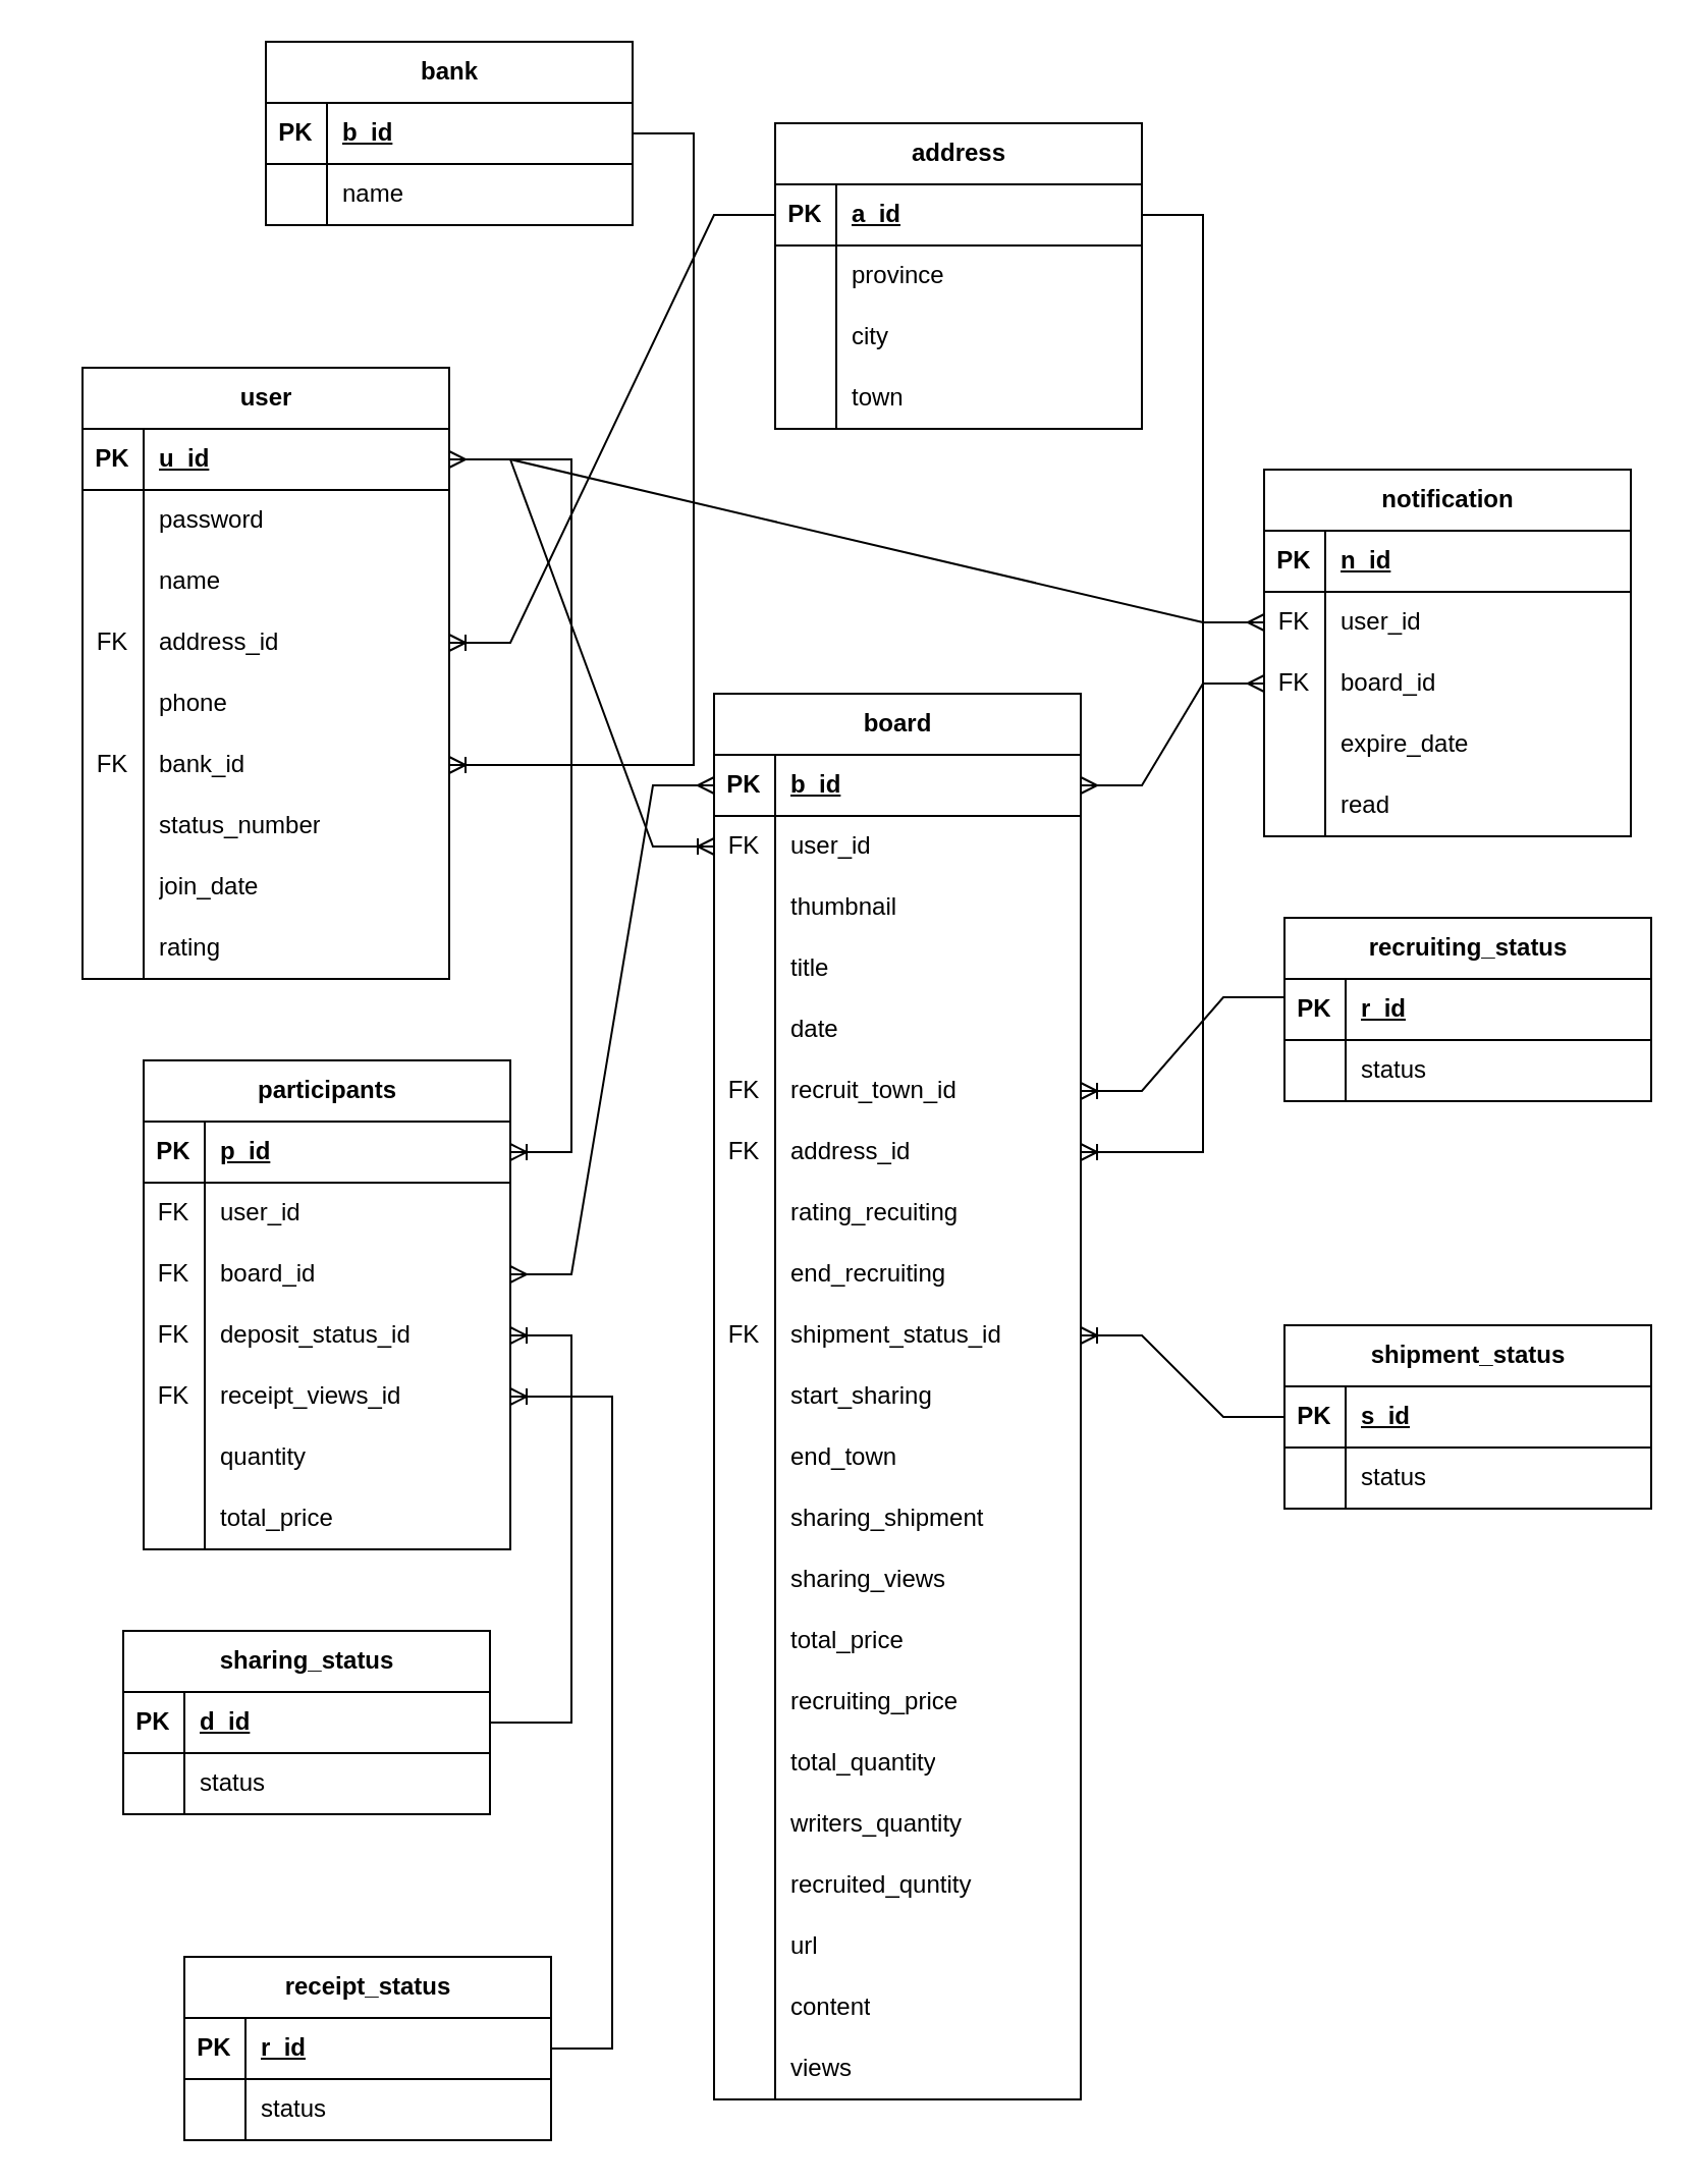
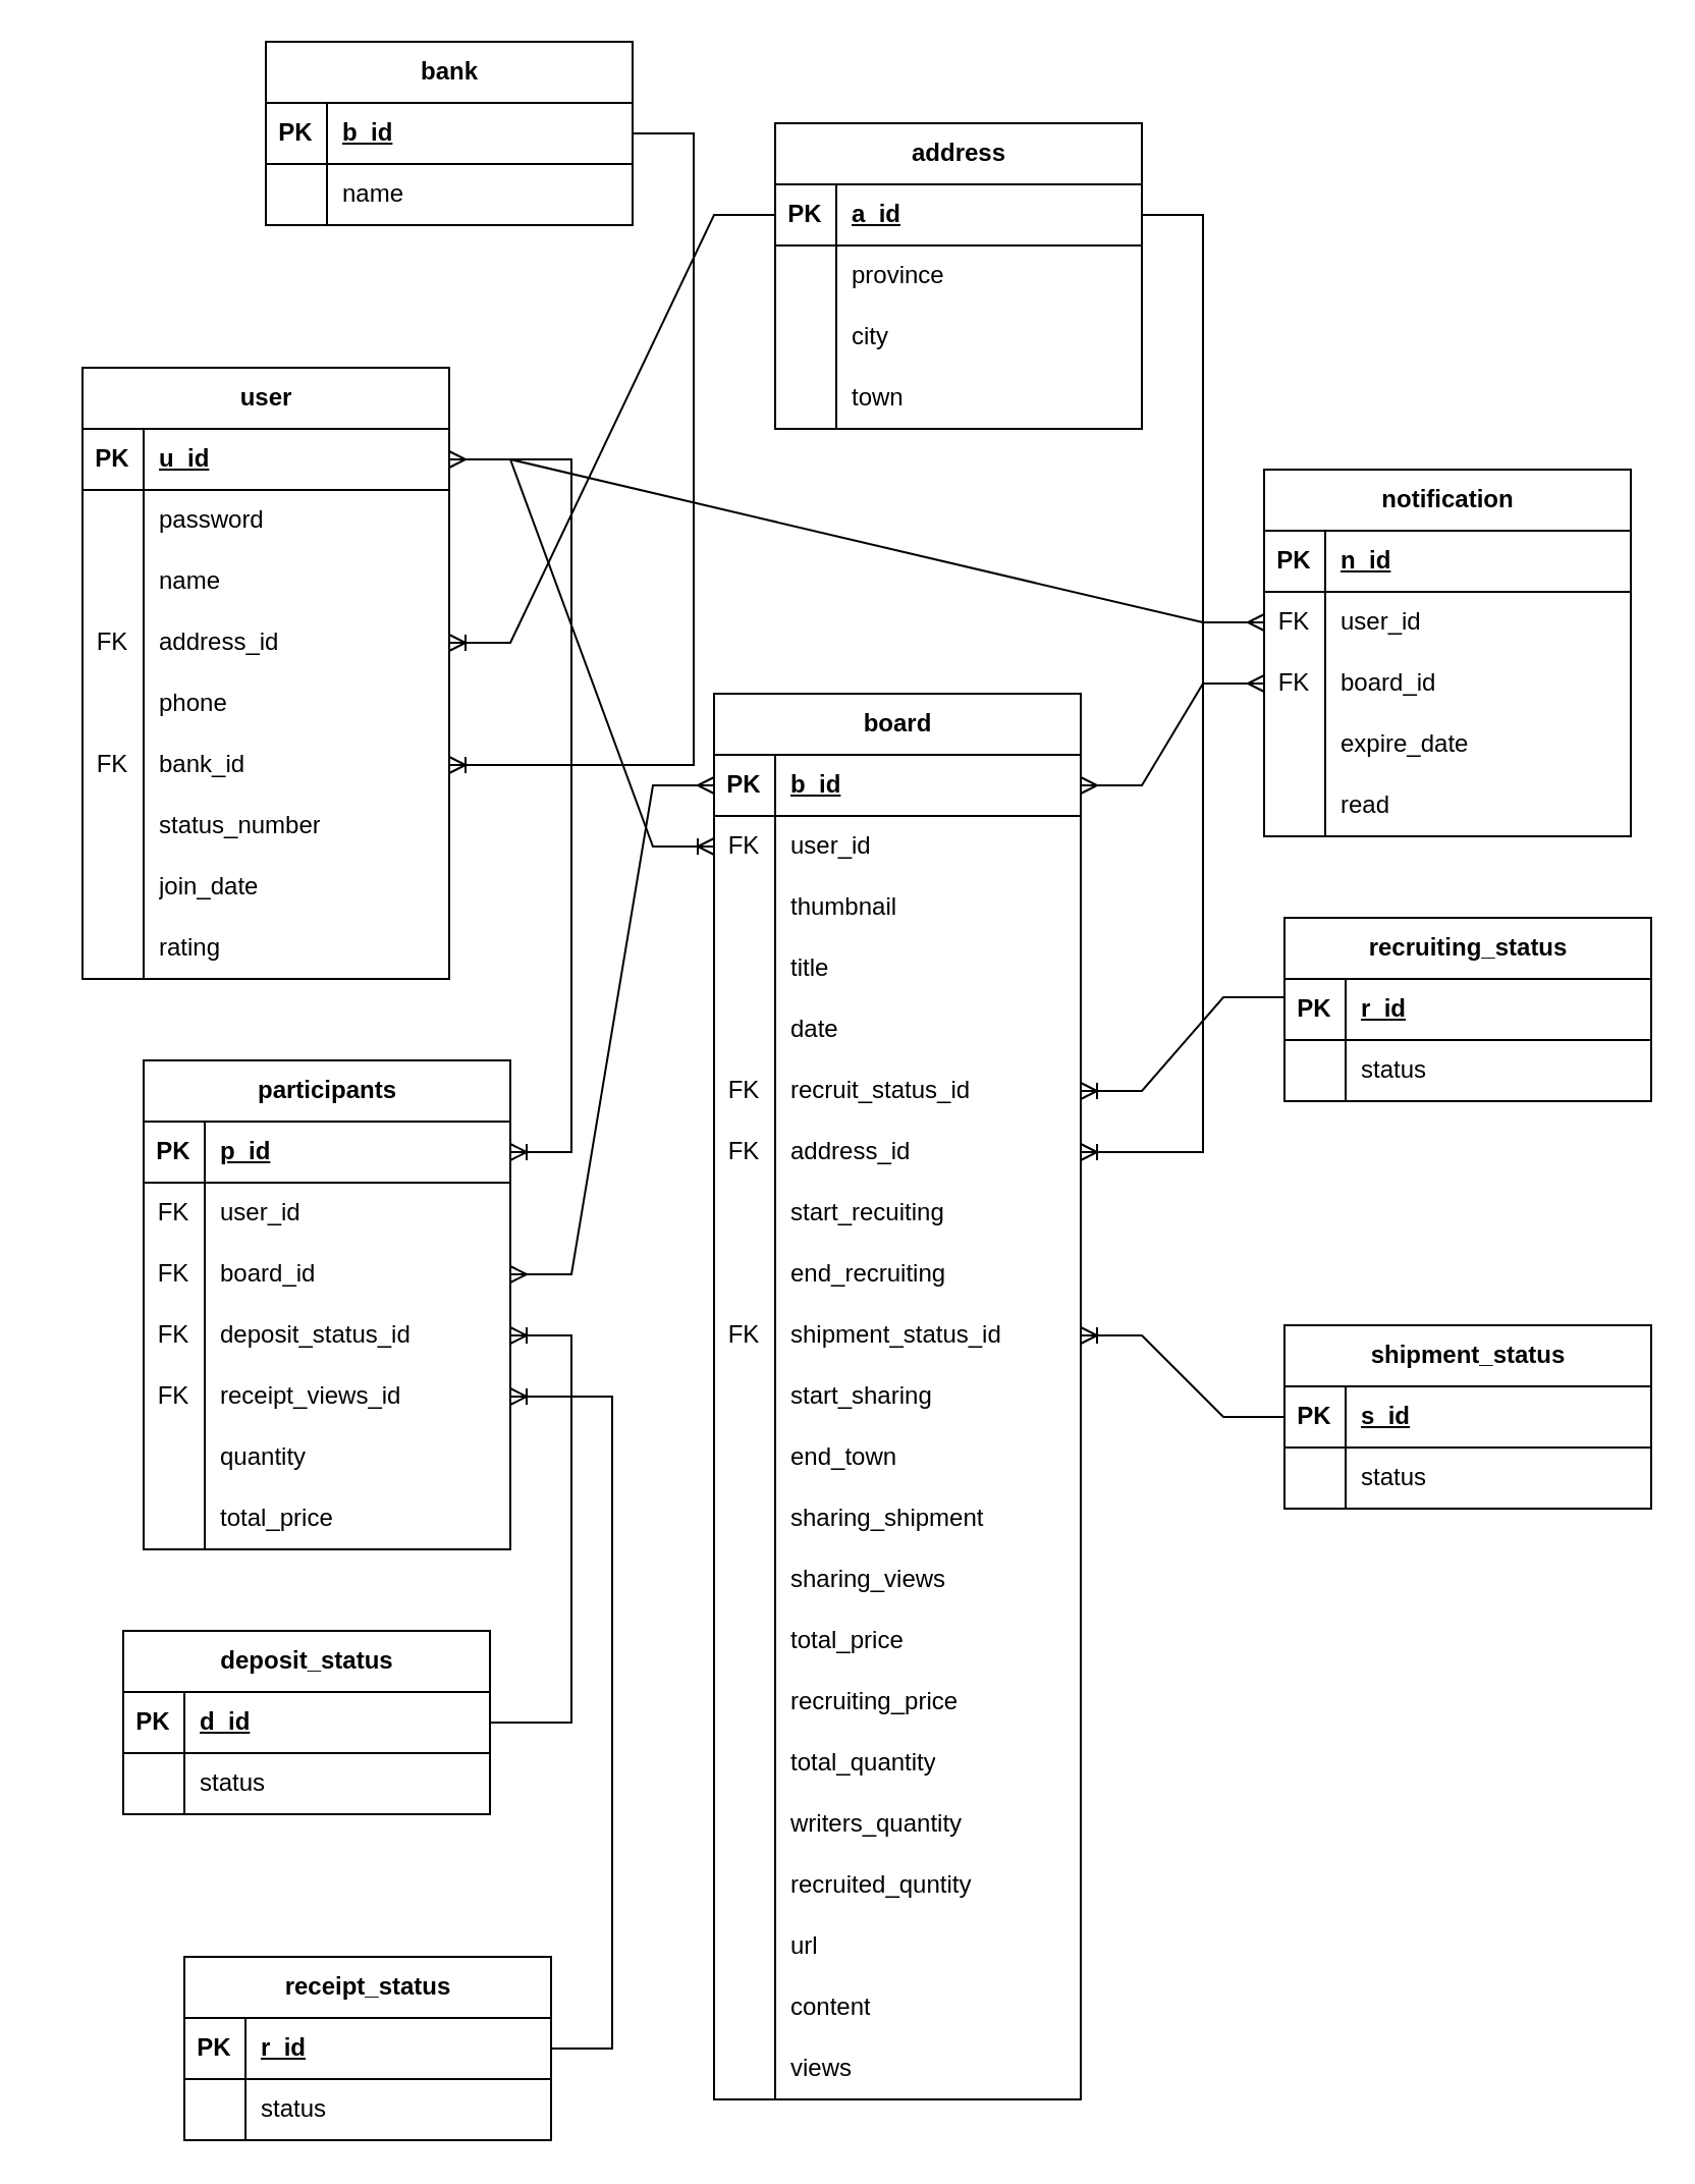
- <mxCell id="48" value="recruit_town_id" style="shape=partialRectangle;connectable=0;fillColor=none;top=0;left=0;bottom=0;right=0;align=left;spacingLeft=6;fontStyle=0;overflow=hidden;whiteSpace=wrap;html=1;" parent="46" vertex="1"><mxGeometry x="30" width="150" height="30" as="geometry"><mxRectangle width="150" height="30" as="alternateBounds" /></mxGeometry></mxCell>
+ <mxCell id="48" value="recruit_status_id" style="shape=partialRectangle;connectable=0;fillColor=none;top=0;left=0;bottom=0;right=0;align=left;spacingLeft=6;fontStyle=0;overflow=hidden;whiteSpace=wrap;html=1;" parent="46" vertex="1"><mxGeometry x="30" width="150" height="30" as="geometry"><mxRectangle width="150" height="30" as="alternateBounds" /></mxGeometry></mxCell>
- <mxCell id="54" value="rating_recuiting" style="shape=partialRectangle;connectable=0;fillColor=none;top=0;left=0;bottom=0;right=0;align=left;spacingLeft=6;overflow=hidden;whiteSpace=wrap;html=1;" parent="52" vertex="1"><mxGeometry x="30" width="150" height="30" as="geometry"><mxRectangle width="150" height="30" as="alternateBounds" /></mxGeometry></mxCell>
+ <mxCell id="54" value="start_recuiting" style="shape=partialRectangle;connectable=0;fillColor=none;top=0;left=0;bottom=0;right=0;align=left;spacingLeft=6;overflow=hidden;whiteSpace=wrap;html=1;" parent="52" vertex="1"><mxGeometry x="30" width="150" height="30" as="geometry"><mxRectangle width="150" height="30" as="alternateBounds" /></mxGeometry></mxCell>
- <mxCell id="148" value="sharing_status" style="shape=table;startSize=30;container=1;collapsible=1;childLayout=tableLayout;fixedRows=1;rowLines=0;fontStyle=1;align=center;resizeLast=1;html=1;" parent="1" vertex="1"><mxGeometry x="60" y="800" width="180" height="90" as="geometry" /></mxCell>
+ <mxCell id="148" value="deposit_status" style="shape=table;startSize=30;container=1;collapsible=1;childLayout=tableLayout;fixedRows=1;rowLines=0;fontStyle=1;align=center;resizeLast=1;html=1;" parent="1" vertex="1"><mxGeometry x="60" y="800" width="180" height="90" as="geometry" /></mxCell>
